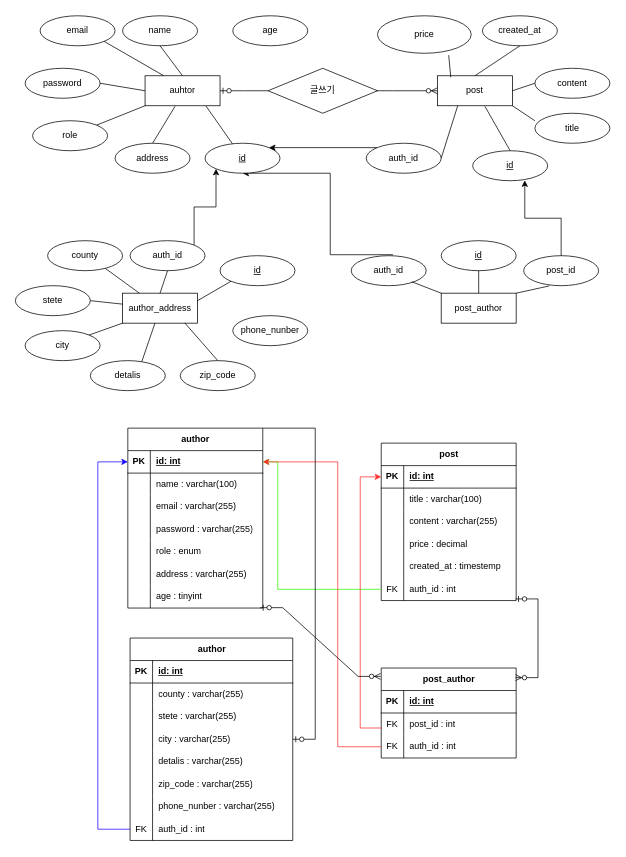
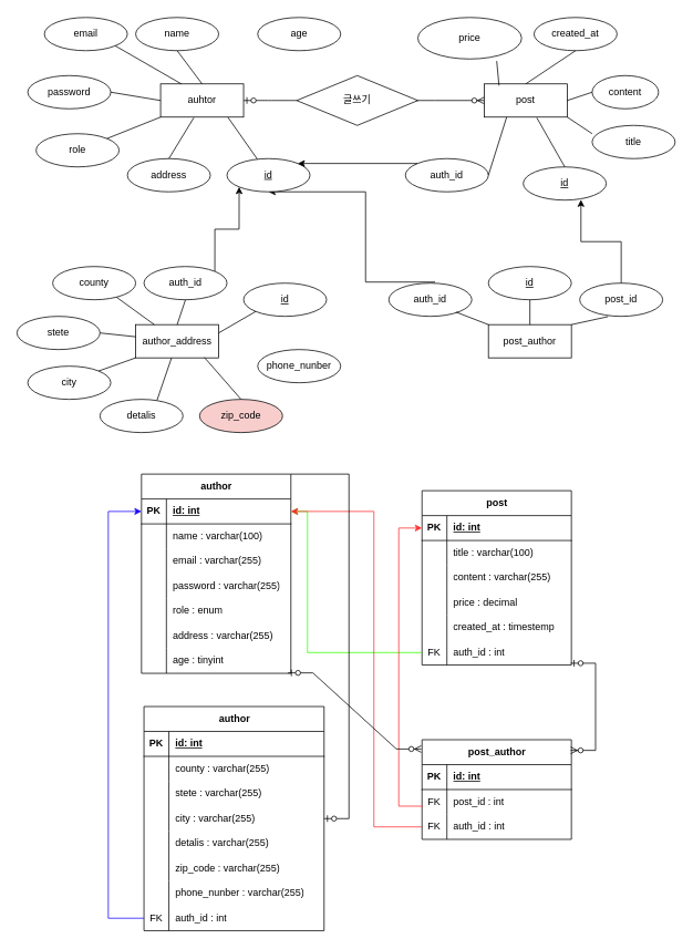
- <mxCell id="16" value="content" style="ellipse;whiteSpace=wrap;html=1;align=center;" parent="1" vertex="1"><mxGeometry x="713" y="90" width="100" height="40" as="geometry" /></mxCell>
+ <mxCell id="16" value="content" style="ellipse;whiteSpace=wrap;html=1;align=center;" parent="1" vertex="1"><mxGeometry x="713" y="90" width="80" height="40" as="geometry" /></mxCell>
- <mxCell id="89" value="zip_code" style="ellipse;whiteSpace=wrap;html=1;align=center;" parent="1" vertex="1"><mxGeometry x="240" y="480" width="100" height="40" as="geometry" /></mxCell>
+ <mxCell id="89" value="zip_code" style="ellipse;whiteSpace=wrap;html=1;align=center;fillColor=#f8cecc;" parent="1" vertex="1"><mxGeometry x="240" y="480" width="100" height="40" as="geometry" /></mxCell>
